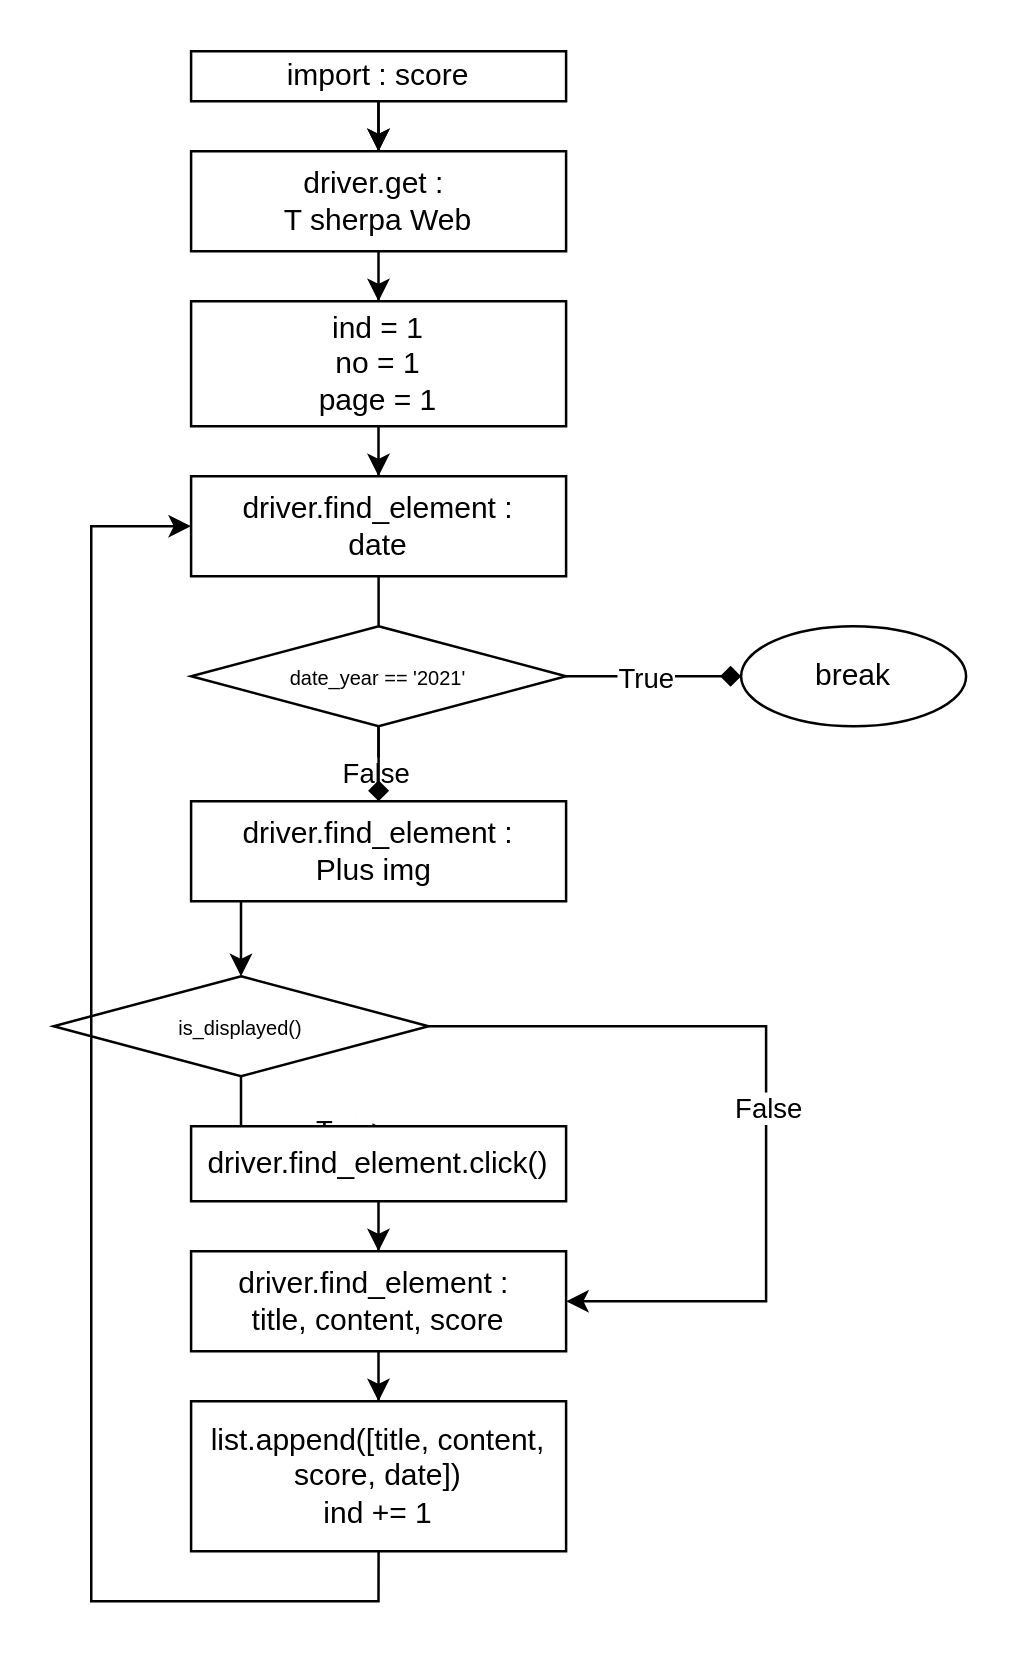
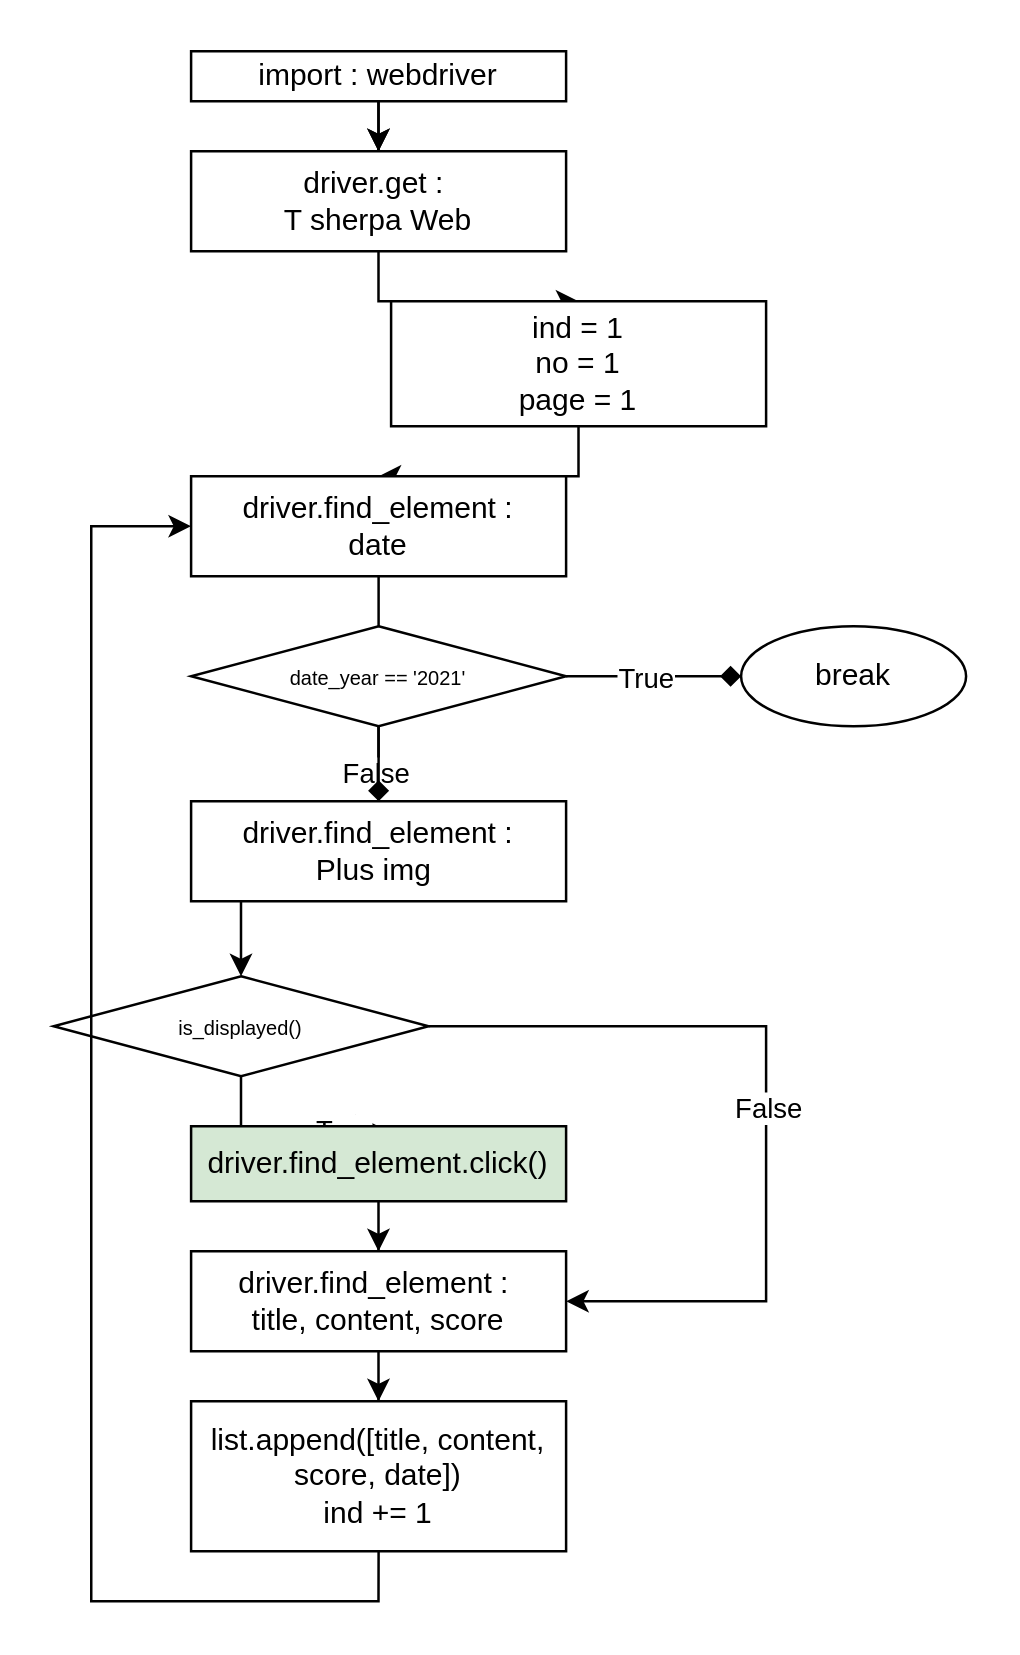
- <mxCell id="4" value="import : score" style="rounded=0;whiteSpace=wrap;html=1;" parent="1" vertex="1"><mxGeometry x="75.94" y="20" width="150" height="20" as="geometry" /></mxCell>
+ <mxCell id="4" value="import : webdriver" style="rounded=0;whiteSpace=wrap;html=1;" parent="1" vertex="1"><mxGeometry x="75.94" y="20" width="150" height="20" as="geometry" /></mxCell>
- <mxCell id="26" value="&lt;div&gt;ind = 1&lt;/div&gt;&lt;div&gt;no = 1&lt;/div&gt;&lt;div&gt;page = 1&lt;/div&gt;" style="rounded=0;whiteSpace=wrap;html=1;" parent="1" vertex="1"><mxGeometry x="75.94" y="120" width="150" height="50" as="geometry" /></mxCell>
+ <mxCell id="26" value="&lt;div&gt;ind = 1&lt;/div&gt;&lt;div&gt;no = 1&lt;/div&gt;&lt;div&gt;page = 1&lt;/div&gt;" style="rounded=0;whiteSpace=wrap;html=1;" parent="1" vertex="1"><mxGeometry x="155.94" y="120" width="150" height="50" as="geometry" /></mxCell>
- <mxCell id="17" value="driver.find_element.click()" style="rounded=0;whiteSpace=wrap;html=1;" parent="1" vertex="1"><mxGeometry x="75.94" y="450" width="150" height="30" as="geometry" /></mxCell>
+ <mxCell id="17" value="driver.find_element.click()" style="rounded=0;whiteSpace=wrap;html=1;fillColor=#d5e8d4;" parent="1" vertex="1"><mxGeometry x="75.94" y="450" width="150" height="30" as="geometry" /></mxCell>
